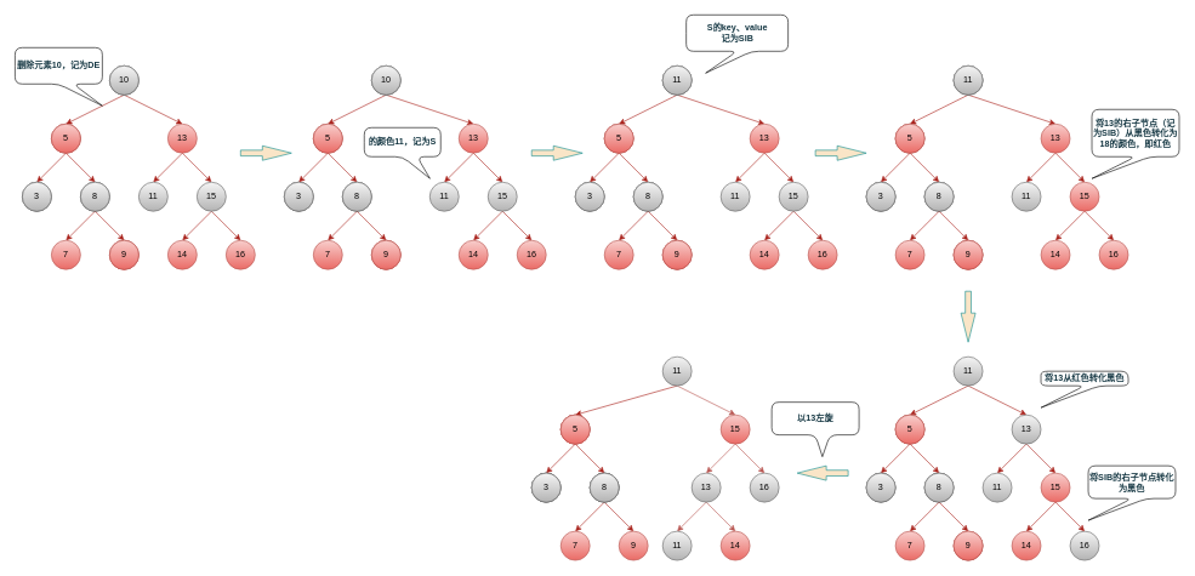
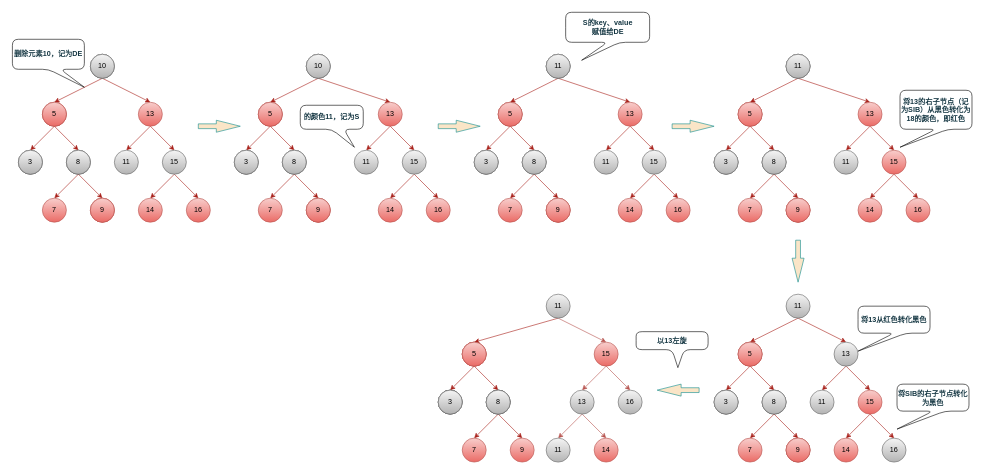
- <mxCell id="99" value="&lt;font color=&quot;#143642&quot;&gt;&lt;b&gt;S的key、value&lt;br&gt;记为SIB&lt;/b&gt;&lt;/font&gt;" style="shape=callout;whiteSpace=wrap;html=1;perimeter=calloutPerimeter;rounded=1;position2=0.19;" vertex="1" parent="1"><mxGeometry x="942.5" y="20" width="140" height="80" as="geometry" /></mxCell>
+ <mxCell id="99" value="&lt;font color=&quot;#143642&quot;&gt;&lt;b&gt;S的key、value&lt;br&gt;赋值给DE&lt;/b&gt;&lt;/font&gt;" style="shape=callout;whiteSpace=wrap;html=1;perimeter=calloutPerimeter;rounded=1;position2=0.19;" vertex="1" parent="1"><mxGeometry x="942.5" y="20" width="140" height="80" as="geometry" /></mxCell>
- <mxCell id="162" value="&lt;font color=&quot;#143642&quot;&gt;&lt;b&gt;将13从红色转化黑色&lt;br&gt;&lt;/b&gt;&lt;/font&gt;" style="shape=callout;whiteSpace=wrap;html=1;perimeter=calloutPerimeter;rounded=1;position2=0;" vertex="1" parent="1"><mxGeometry x="1430" y="510" width="120" height="50" as="geometry" /></mxCell>
+ <mxCell id="162" value="&lt;font color=&quot;#143642&quot;&gt;&lt;b&gt;将13从红色转化黑色&lt;br&gt;&lt;/b&gt;&lt;/font&gt;" style="shape=callout;whiteSpace=wrap;html=1;perimeter=calloutPerimeter;rounded=1;position2=0;" vertex="1" parent="1"><mxGeometry x="1430" y="510" width="120" height="75" as="geometry" /></mxCell>
- <mxCell id="193" value="&lt;font color=&quot;#143642&quot;&gt;&lt;b&gt;以13左旋&lt;br&gt;&lt;/b&gt;&lt;/font&gt;" style="shape=callout;whiteSpace=wrap;html=1;perimeter=calloutPerimeter;rounded=1;position2=0.58;" vertex="1" parent="1"><mxGeometry x="1060" y="552.5" width="120" height="75" as="geometry" /></mxCell>
+ <mxCell id="193" value="&lt;font color=&quot;#143642&quot;&gt;&lt;b&gt;以13左旋&lt;br&gt;&lt;/b&gt;&lt;/font&gt;" style="shape=callout;whiteSpace=wrap;html=1;perimeter=calloutPerimeter;rounded=1;position2=0.58;" vertex="1" parent="1"><mxGeometry x="1060" y="552.5" width="120" height="60" as="geometry" /></mxCell>
